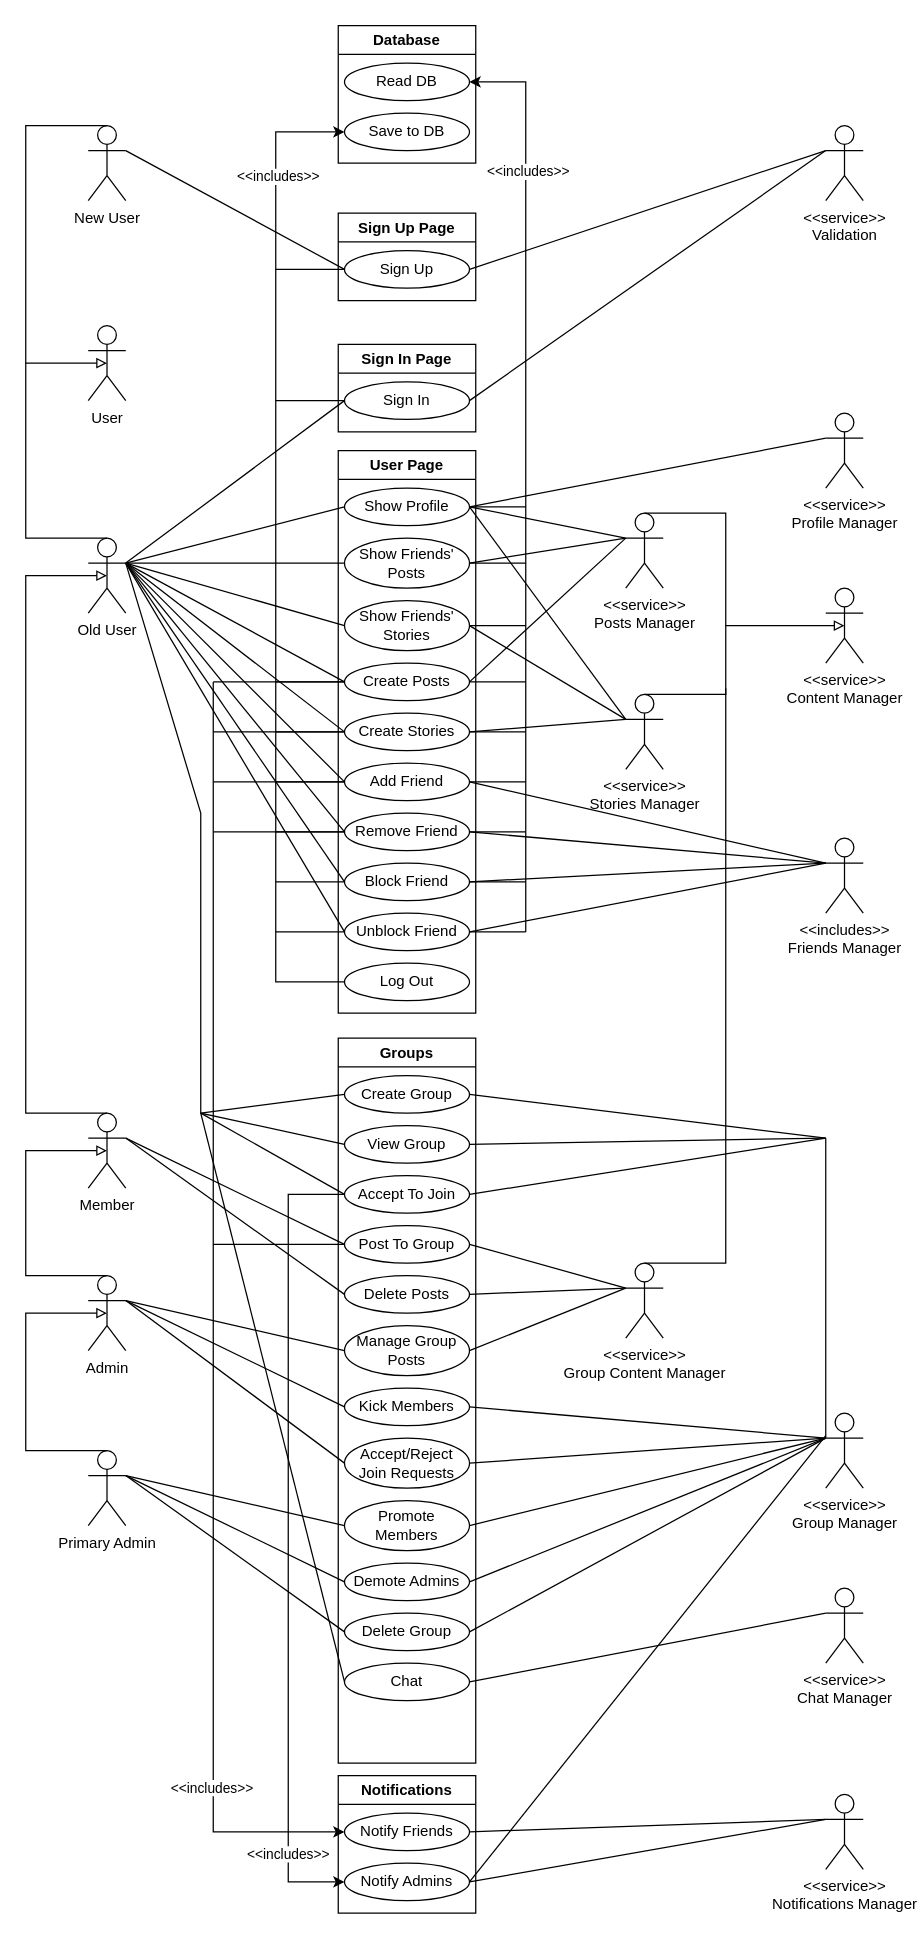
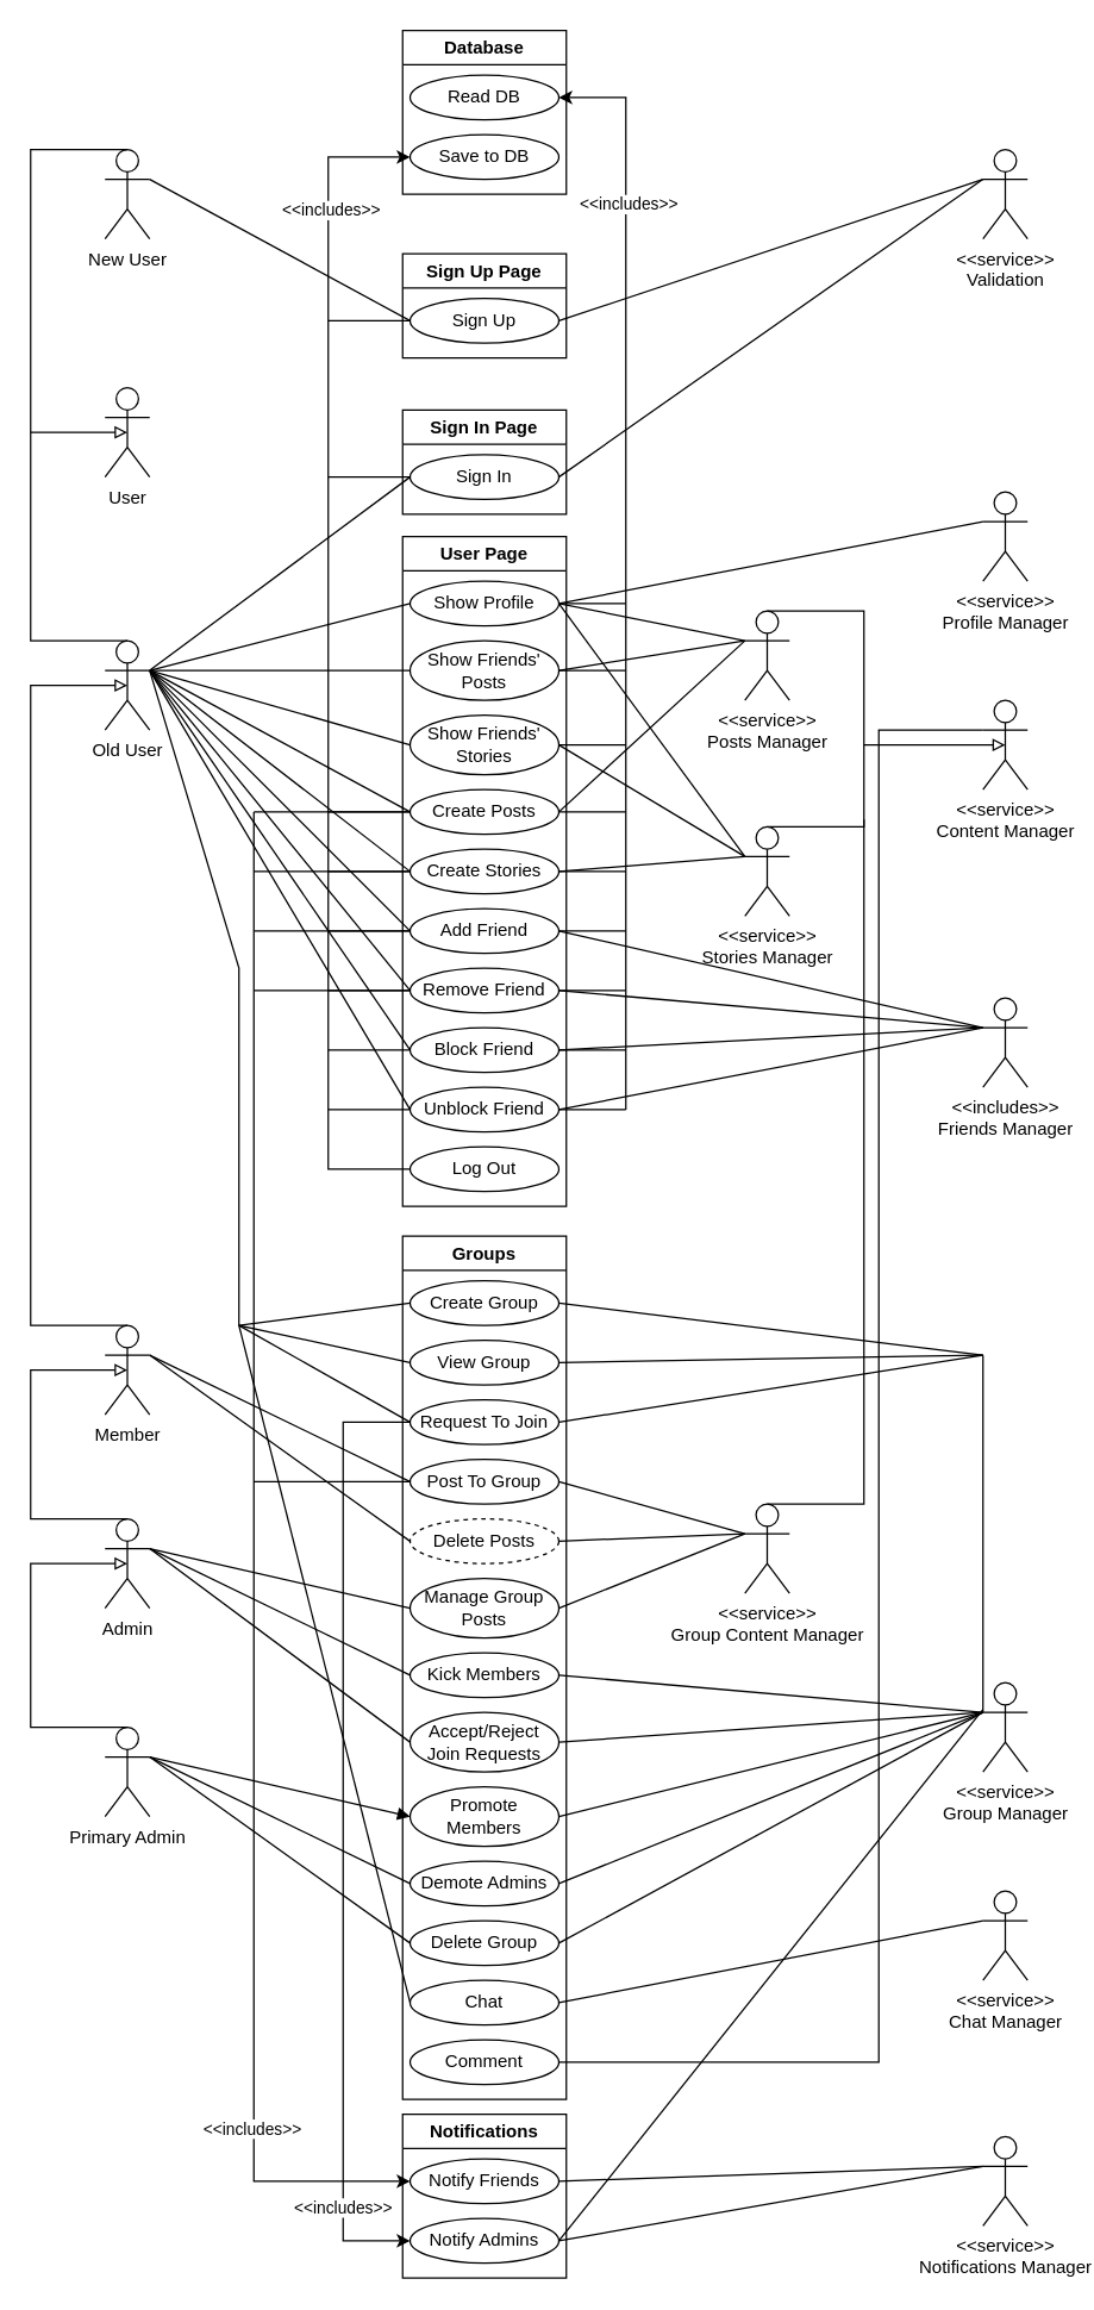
+ <mxCell id="141" value="" style="endArrow=none;html=1;rounded=0;entryX=0;entryY=0.333;entryDx=0;entryDy=0;entryPerimeter=0;exitX=1;exitY=0.5;exitDx=0;exitDy=0;" edge="1" parent="1" source="91" target="44"><mxGeometry width="50" height="50" relative="1" as="geometry"><mxPoint x="490" y="1364" as="sourcePoint" /><mxPoint x="670" y="790" as="targetPoint" /><Array as="points"><mxPoint x="590" y="1385" /><mxPoint x="590" y="490" /></Array></mxGeometry></mxCell>
- <mxCell id="80" value="Accept To Join" style="ellipse;whiteSpace=wrap;html=1;" parent="78" vertex="1"><mxGeometry x="5" y="110" width="100" height="30" as="geometry" /></mxCell>
+ <mxCell id="80" value="Request To Join" style="ellipse;whiteSpace=wrap;html=1;" parent="78" vertex="1"><mxGeometry x="5" y="110" width="100" height="30" as="geometry" /></mxCell>
- <mxCell id="82" value="Delete Posts" style="ellipse;whiteSpace=wrap;html=1;" parent="78" vertex="1"><mxGeometry x="5" y="190" width="100" height="30" as="geometry" /></mxCell>
+ <mxCell id="82" value="Delete Posts" style="ellipse;whiteSpace=wrap;html=1;dashed=1;" parent="78" vertex="1"><mxGeometry x="5" y="190" width="100" height="30" as="geometry" /></mxCell>
- <mxCell id="105" value="" style="endArrow=none;html=1;rounded=0;exitX=1;exitY=0.333;exitDx=0;exitDy=0;exitPerimeter=0;entryX=0;entryY=0.5;entryDx=0;entryDy=0;" parent="1" source="103" target="85" edge="1"><mxGeometry width="50" height="50" relative="1" as="geometry"><mxPoint x="120" y="1200" as="sourcePoint" /><mxPoint x="170" y="1150" as="targetPoint" /></mxGeometry></mxCell>
+ <mxCell id="105" value="" style="endArrow=block;html=1;rounded=0;exitX=1;exitY=0.333;exitDx=0;exitDy=0;exitPerimeter=0;entryX=0;entryY=0.5;entryDx=0;entryDy=0;" parent="1" source="103" target="85" edge="1"><mxGeometry width="50" height="50" relative="1" as="geometry"><mxPoint x="120" y="1200" as="sourcePoint" /><mxPoint x="170" y="1150" as="targetPoint" /></mxGeometry></mxCell>
+ <mxCell id="91" value="Comment" style="ellipse;whiteSpace=wrap;html=1;" vertex="1" parent="78"><mxGeometry x="5" y="540" width="100" height="30" as="geometry" /></mxCell>
